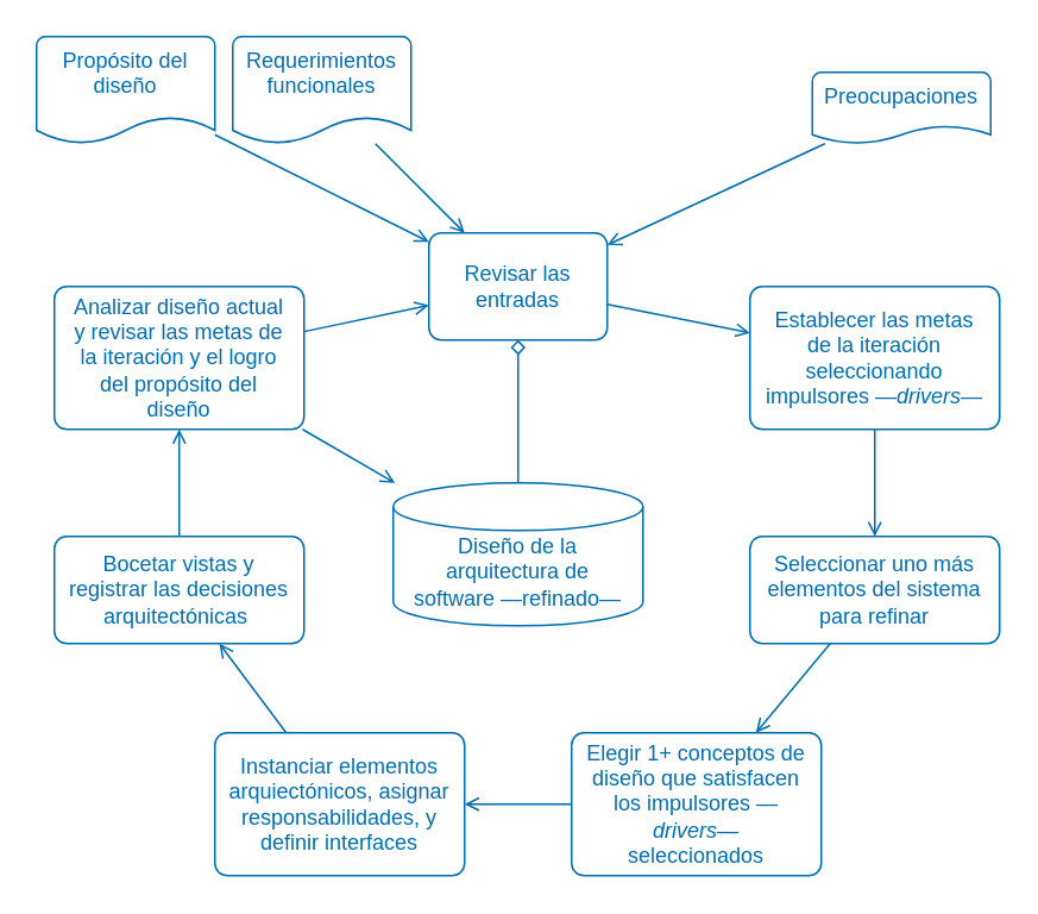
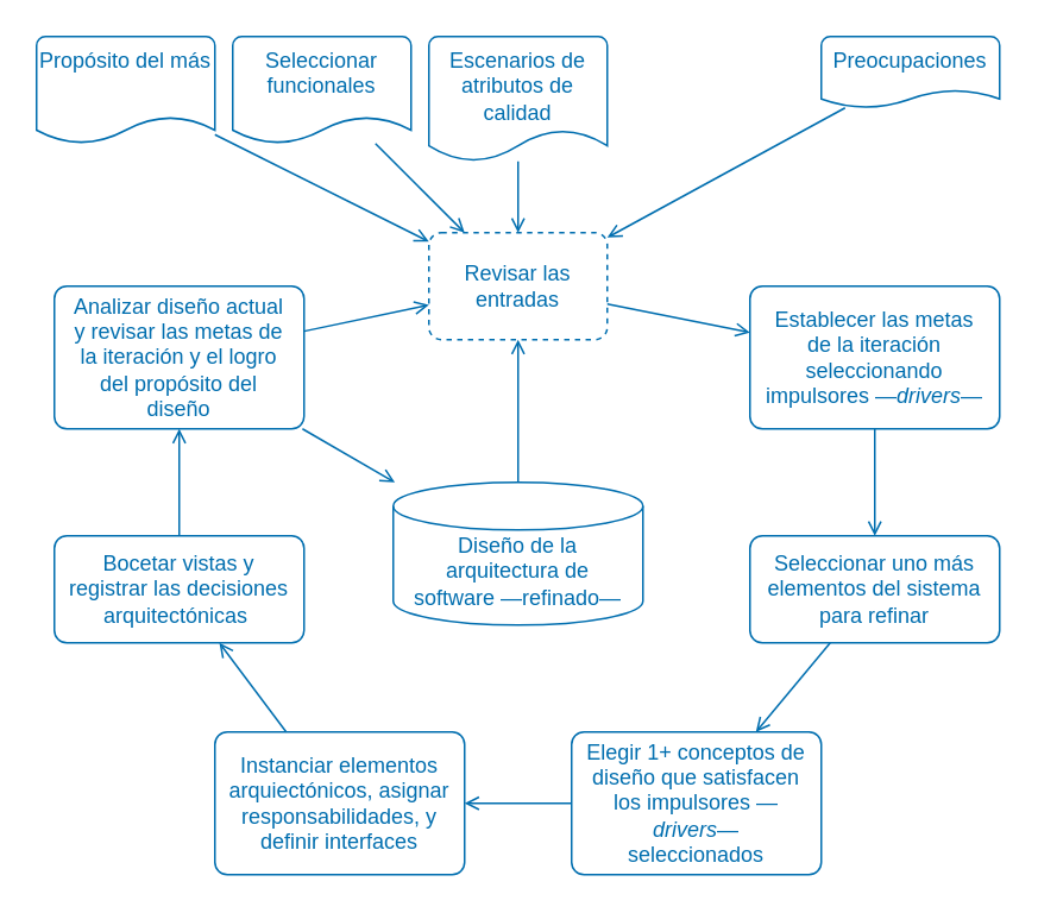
- <mxCell id="2" value="Propósito del diseño" style="strokeWidth=1;html=1;shape=mxgraph.flowchart.document2;whiteSpace=wrap;size=0.25;verticalAlign=top;fillColor=none;fontColor=#006EAF;strokeColor=#006EAF;" parent="1" vertex="1"><mxGeometry x="20" y="20" width="100" height="60" as="geometry" /></mxCell>
+ <mxCell id="2" value="Propósito del más" style="strokeWidth=1;html=1;shape=mxgraph.flowchart.document2;whiteSpace=wrap;size=0.25;verticalAlign=top;fillColor=none;fontColor=#006EAF;strokeColor=#006EAF;" parent="1" vertex="1"><mxGeometry x="20" y="20" width="100" height="60" as="geometry" /></mxCell>
- <mxCell id="3" value="Requerimientos funcionales" style="strokeWidth=1;html=1;shape=mxgraph.flowchart.document2;whiteSpace=wrap;size=0.25;verticalAlign=top;fillColor=none;fontColor=#006EAF;strokeColor=#006EAF;" parent="1" vertex="1"><mxGeometry x="130" y="20" width="100" height="60" as="geometry" /></mxCell>
+ <mxCell id="3" value="Seleccionar funcionales" style="strokeWidth=1;html=1;shape=mxgraph.flowchart.document2;whiteSpace=wrap;size=0.25;verticalAlign=top;fillColor=none;fontColor=#006EAF;strokeColor=#006EAF;" parent="1" vertex="1"><mxGeometry x="130" y="20" width="100" height="60" as="geometry" /></mxCell>
+ <mxCell id="4" value="Escenarios de atributos de calidad" style="strokeWidth=1;html=1;shape=mxgraph.flowchart.document2;whiteSpace=wrap;size=0.25;verticalAlign=top;fillColor=none;fontColor=#006EAF;strokeColor=#006EAF;" parent="1" vertex="1"><mxGeometry x="240" y="20" width="100" height="70" as="geometry" /></mxCell>
- <mxCell id="5" value="Preocupaciones" style="strokeWidth=1;html=1;shape=mxgraph.flowchart.document2;whiteSpace=wrap;size=0.25;verticalAlign=top;fillColor=none;fontColor=#006EAF;strokeColor=#006EAF;" parent="1" vertex="1"><mxGeometry x="455" y="40" width="100" height="40" as="geometry" /></mxCell>
+ <mxCell id="5" value="Preocupaciones" style="strokeWidth=1;html=1;shape=mxgraph.flowchart.document2;whiteSpace=wrap;size=0.25;verticalAlign=top;fillColor=none;fontColor=#006EAF;strokeColor=#006EAF;" parent="1" vertex="1"><mxGeometry x="460" y="20" width="100" height="40" as="geometry" /></mxCell>
+ <mxCell id="16" value="" style="edgeStyle=none;html=1;endArrow=open;endFill=0;fillColor=#1ba1e2;strokeColor=#006EAF;fontColor=#006EAF;" parent="1" source="4" target="6" edge="1"><mxGeometry relative="1" as="geometry"><mxPoint x="220" y="90" as="sourcePoint" /><mxPoint x="270" y="140" as="targetPoint" /></mxGeometry></mxCell>
- <mxCell id="6" value="Revisar las entradas" style="rounded=1;whiteSpace=wrap;html=1;absoluteArcSize=1;arcSize=14;strokeWidth=1;fillColor=none;fontColor=#006EAF;strokeColor=#006EAF;" parent="1" vertex="1"><mxGeometry x="240" y="130" width="100" height="60" as="geometry" /></mxCell>
+ <mxCell id="6" value="Revisar las entradas" style="rounded=1;whiteSpace=wrap;html=1;absoluteArcSize=1;arcSize=14;strokeWidth=1;fillColor=none;fontColor=#006EAF;strokeColor=#006EAF;dashed=1;" parent="1" vertex="1"><mxGeometry x="240" y="130" width="100" height="60" as="geometry" /></mxCell>
- <mxCell id="25" value="" style="edgeStyle=none;html=1;endArrow=diamond;endFill=0;fillColor=#1ba1e2;strokeColor=#006EAF;fontColor=#006EAF;" parent="1" source="14" target="6" edge="1"><mxGeometry relative="1" as="geometry"><mxPoint x="130" y="85" as="sourcePoint" /><mxPoint x="250" y="145" as="targetPoint" /></mxGeometry></mxCell>
+ <mxCell id="25" value="" style="edgeStyle=none;html=1;endArrow=open;endFill=0;fillColor=#1ba1e2;strokeColor=#006EAF;fontColor=#006EAF;" parent="1" source="14" target="6" edge="1"><mxGeometry relative="1" as="geometry"><mxPoint x="130" y="85" as="sourcePoint" /><mxPoint x="250" y="145" as="targetPoint" /></mxGeometry></mxCell>
